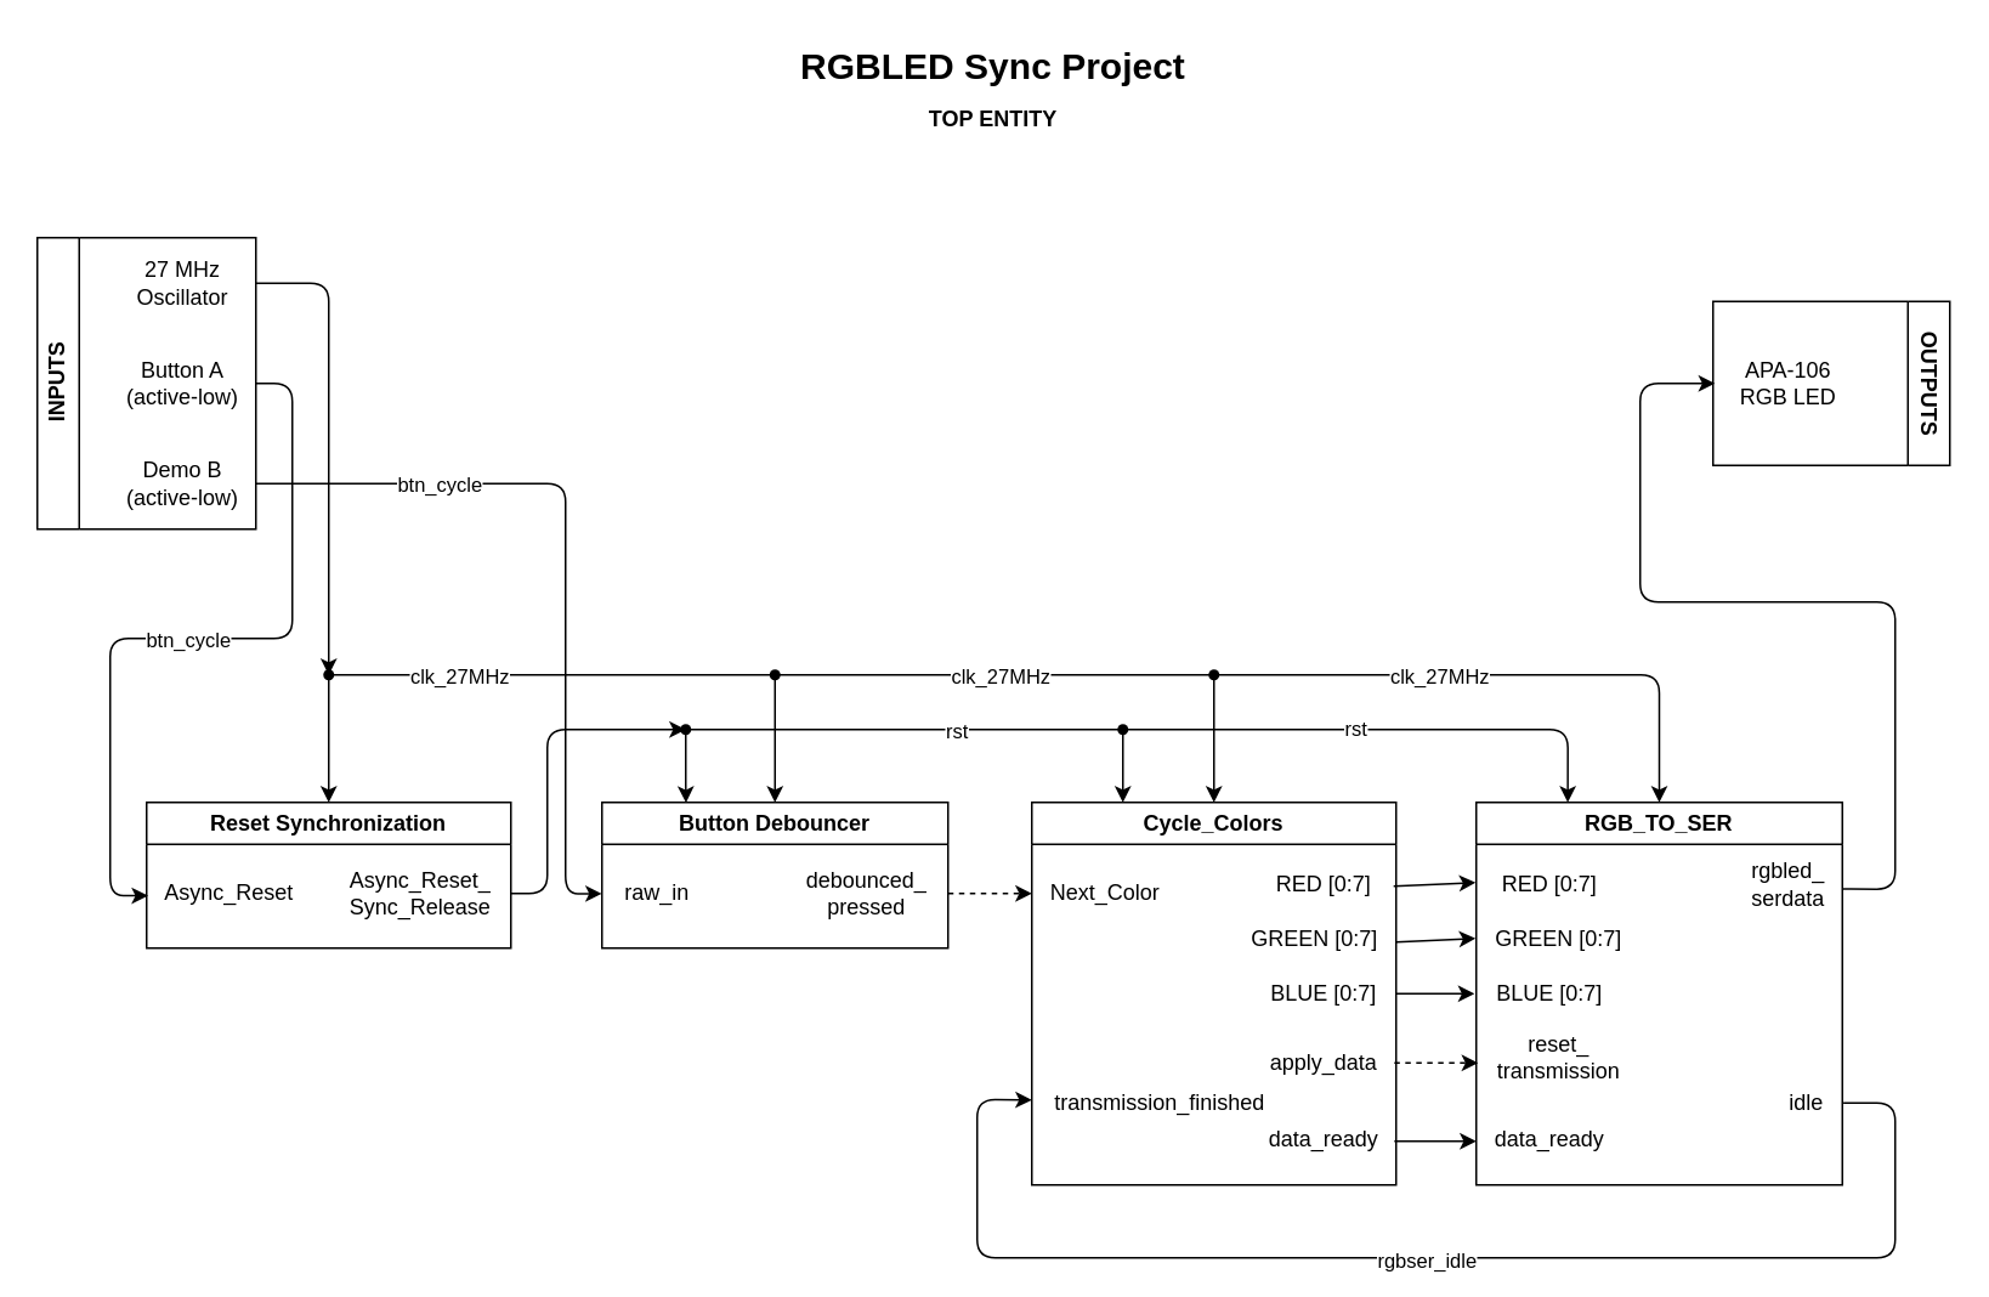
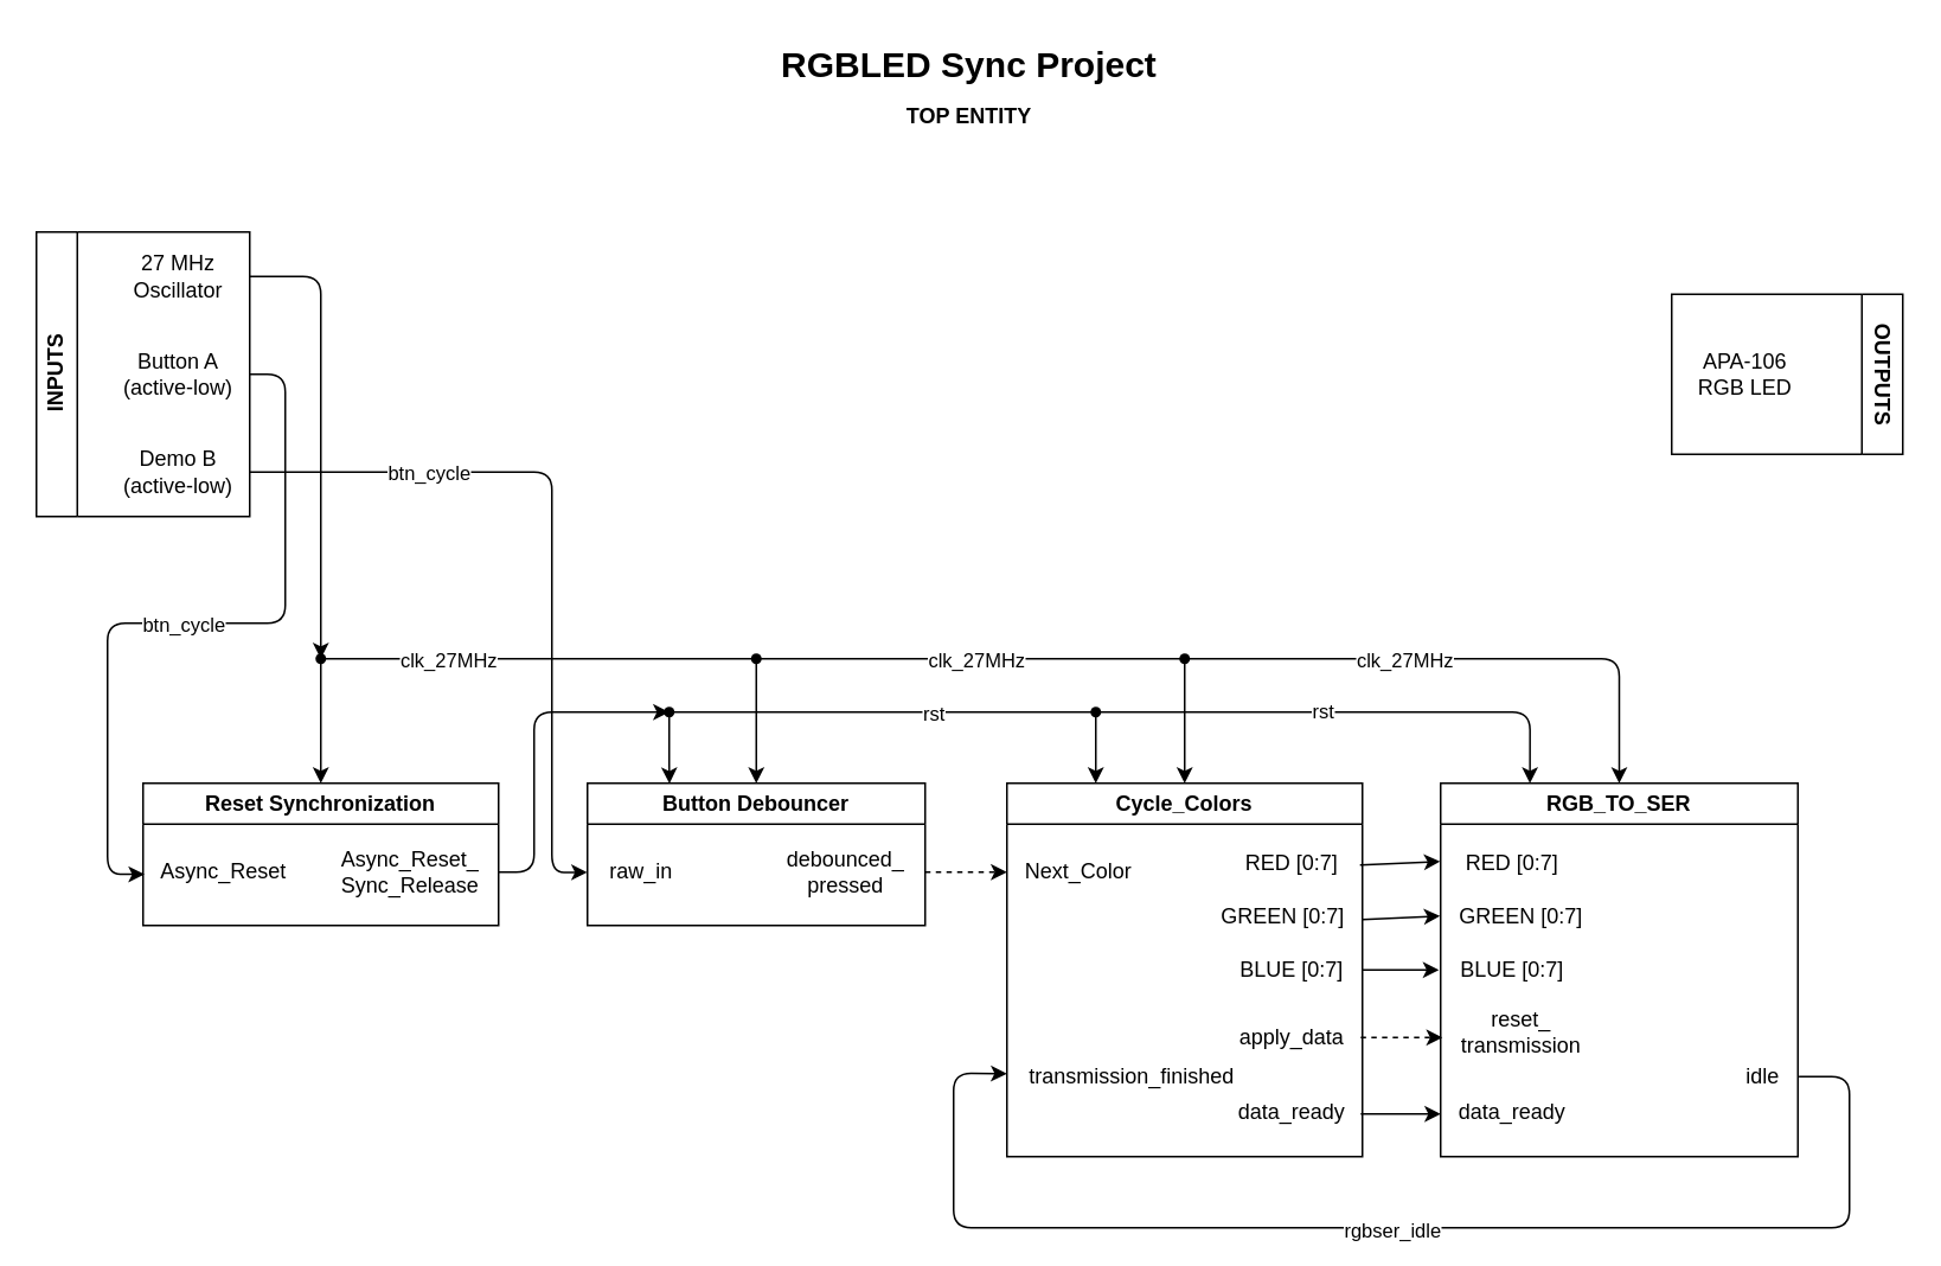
- <mxCell id="62" style="edgeStyle=orthogonalEdgeStyle;rounded=1;orthogonalLoop=1;jettySize=auto;html=1;exitX=1;exitY=0.564;exitDx=0;exitDy=0;exitPerimeter=0;curved=0;" edge="1" parent="1" source="7" target="52"><mxGeometry relative="1" as="geometry"><Array as="points"><mxPoint x="1040" y="488" /><mxPoint x="1040" y="330" /><mxPoint x="900" y="330" /><mxPoint x="900" y="210" /></Array></mxGeometry></mxCell>
- <mxCell id="7" value="rgbled_&lt;br&gt;serdata" style="text;html=1;align=center;verticalAlign=middle;resizable=0;points=[];autosize=1;strokeColor=none;fillColor=none;" parent="2" vertex="1"><mxGeometry x="141" y="25" width="60" height="40" as="geometry" /></mxCell>
